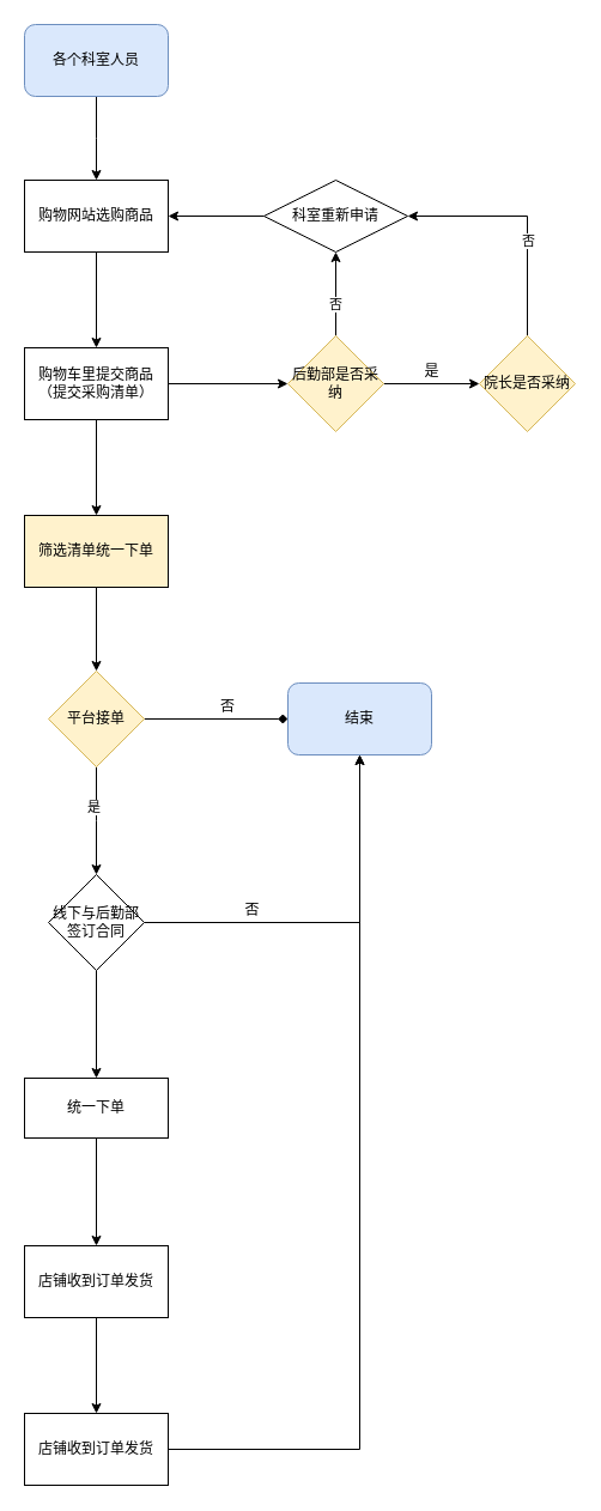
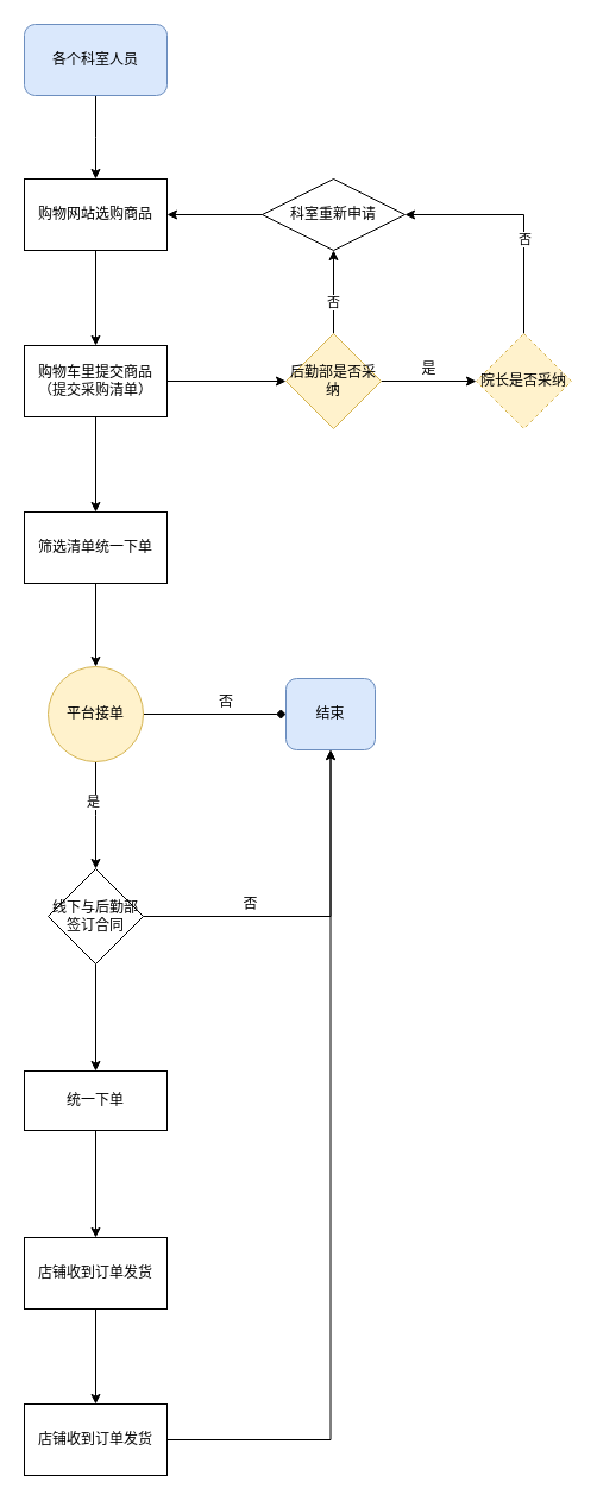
- <mxCell id="17" value="院长是否采纳" style="rhombus;whiteSpace=wrap;html=1;rounded=0;fillColor=#fff2cc;strokeColor=#d6b656;" vertex="1" parent="1"><mxGeometry x="400" y="280" width="80" height="80" as="geometry" /></mxCell>
+ <mxCell id="17" value="院长是否采纳" style="rhombus;whiteSpace=wrap;html=1;rounded=0;fillColor=#fff2cc;strokeColor=#d6b656;dashed=1;" vertex="1" parent="1"><mxGeometry x="400" y="280" width="80" height="80" as="geometry" /></mxCell>
- <mxCell id="10" value="筛选清单统一下单" style="rounded=0;whiteSpace=wrap;html=1;fillColor=#fff2cc;" vertex="1" parent="1"><mxGeometry x="20" y="430" width="120" height="60" as="geometry" /></mxCell>
+ <mxCell id="10" value="筛选清单统一下单" style="rounded=0;whiteSpace=wrap;html=1;" vertex="1" parent="1"><mxGeometry x="20" y="430" width="120" height="60" as="geometry" /></mxCell>
- <mxCell id="24" value="平台接单" style="rhombus;whiteSpace=wrap;html=1;rounded=0;fillColor=#fff2cc;strokeColor=#d6b656;" vertex="1" parent="1"><mxGeometry x="40" y="560" width="80" height="80" as="geometry" /></mxCell>
+ <mxCell id="24" value="平台接单" style="ellipse;whiteSpace=wrap;html=1;fillColor=#fff2cc;strokeColor=#d6b656;" vertex="1" parent="1"><mxGeometry x="40" y="560" width="80" height="80" as="geometry" /></mxCell>
- <mxCell id="26" value="结束" style="rounded=1;whiteSpace=wrap;html=1;fillColor=#dae8fc;strokeColor=#6c8ebf;" vertex="1" parent="1"><mxGeometry x="240" y="570" width="120" height="60" as="geometry" /></mxCell>
+ <mxCell id="26" value="结束" style="rounded=1;whiteSpace=wrap;html=1;fillColor=#dae8fc;strokeColor=#6c8ebf;" vertex="1" parent="1"><mxGeometry x="240" y="570" width="75" height="60" as="geometry" /></mxCell>
